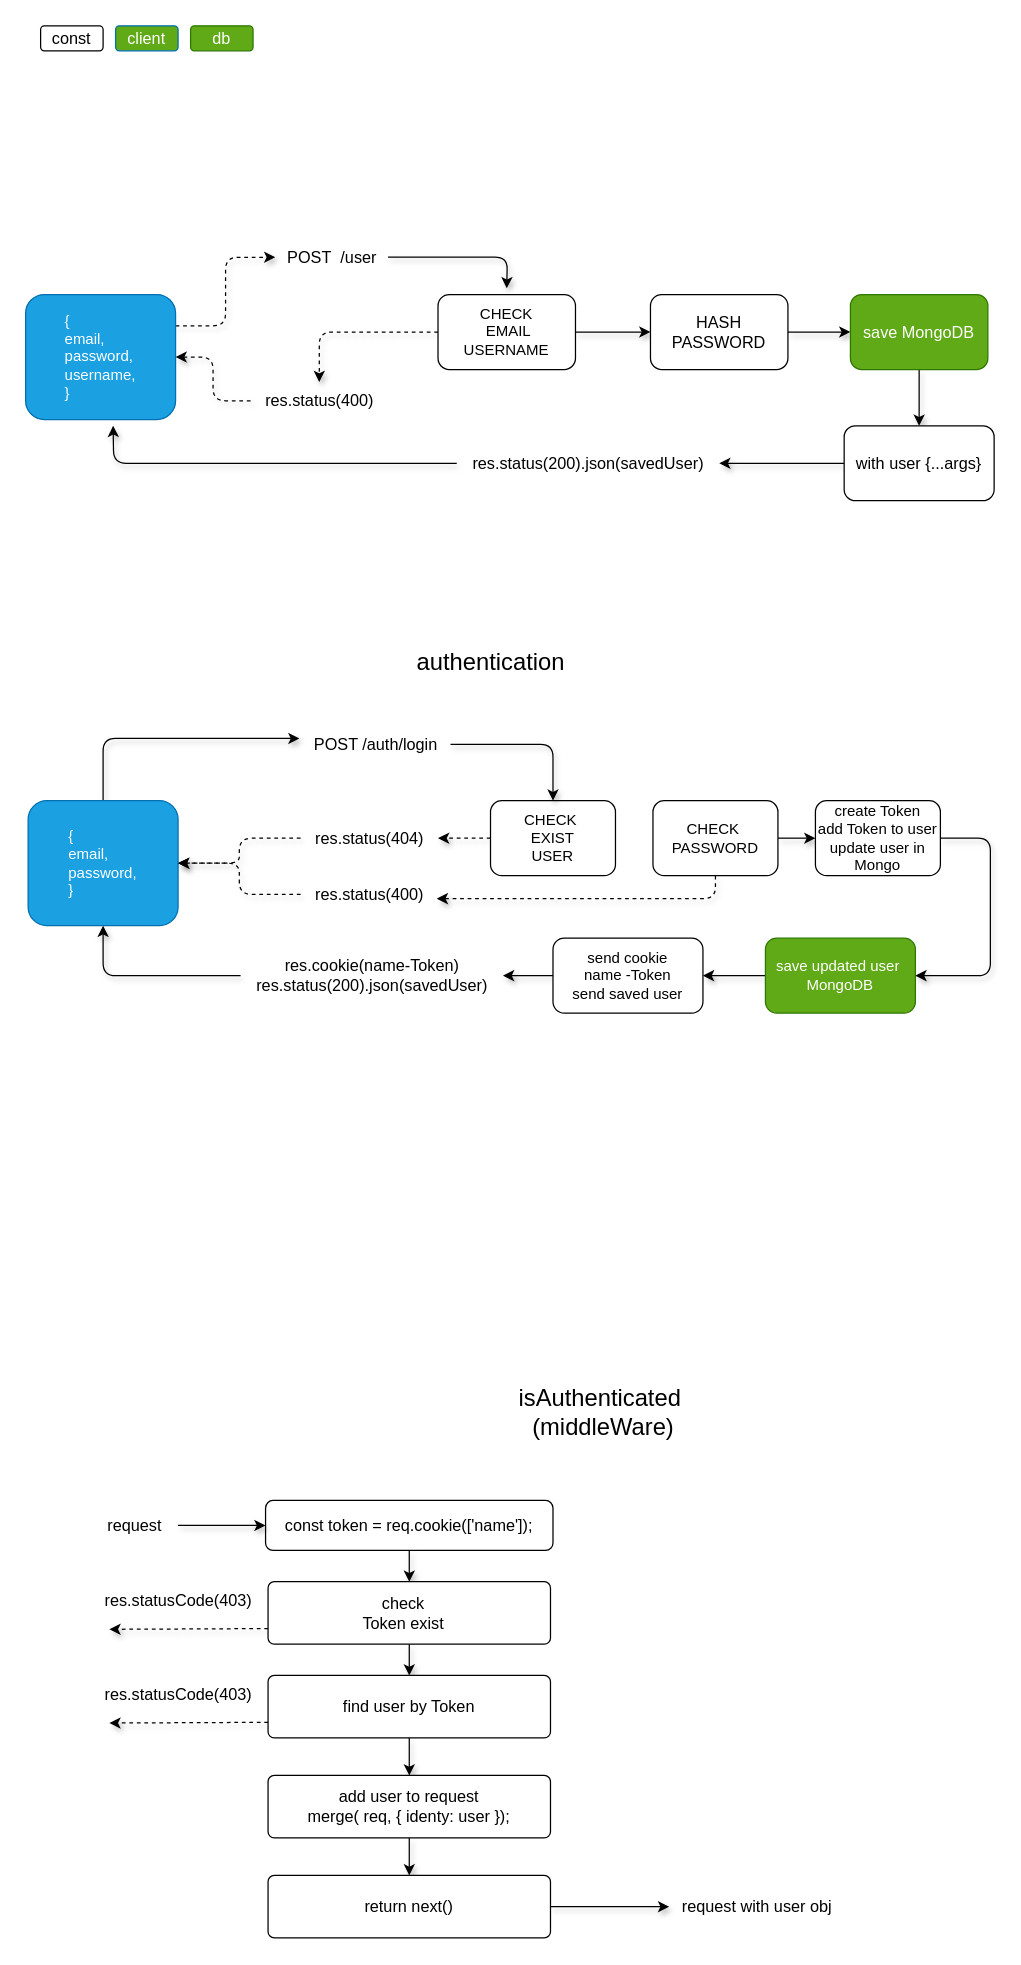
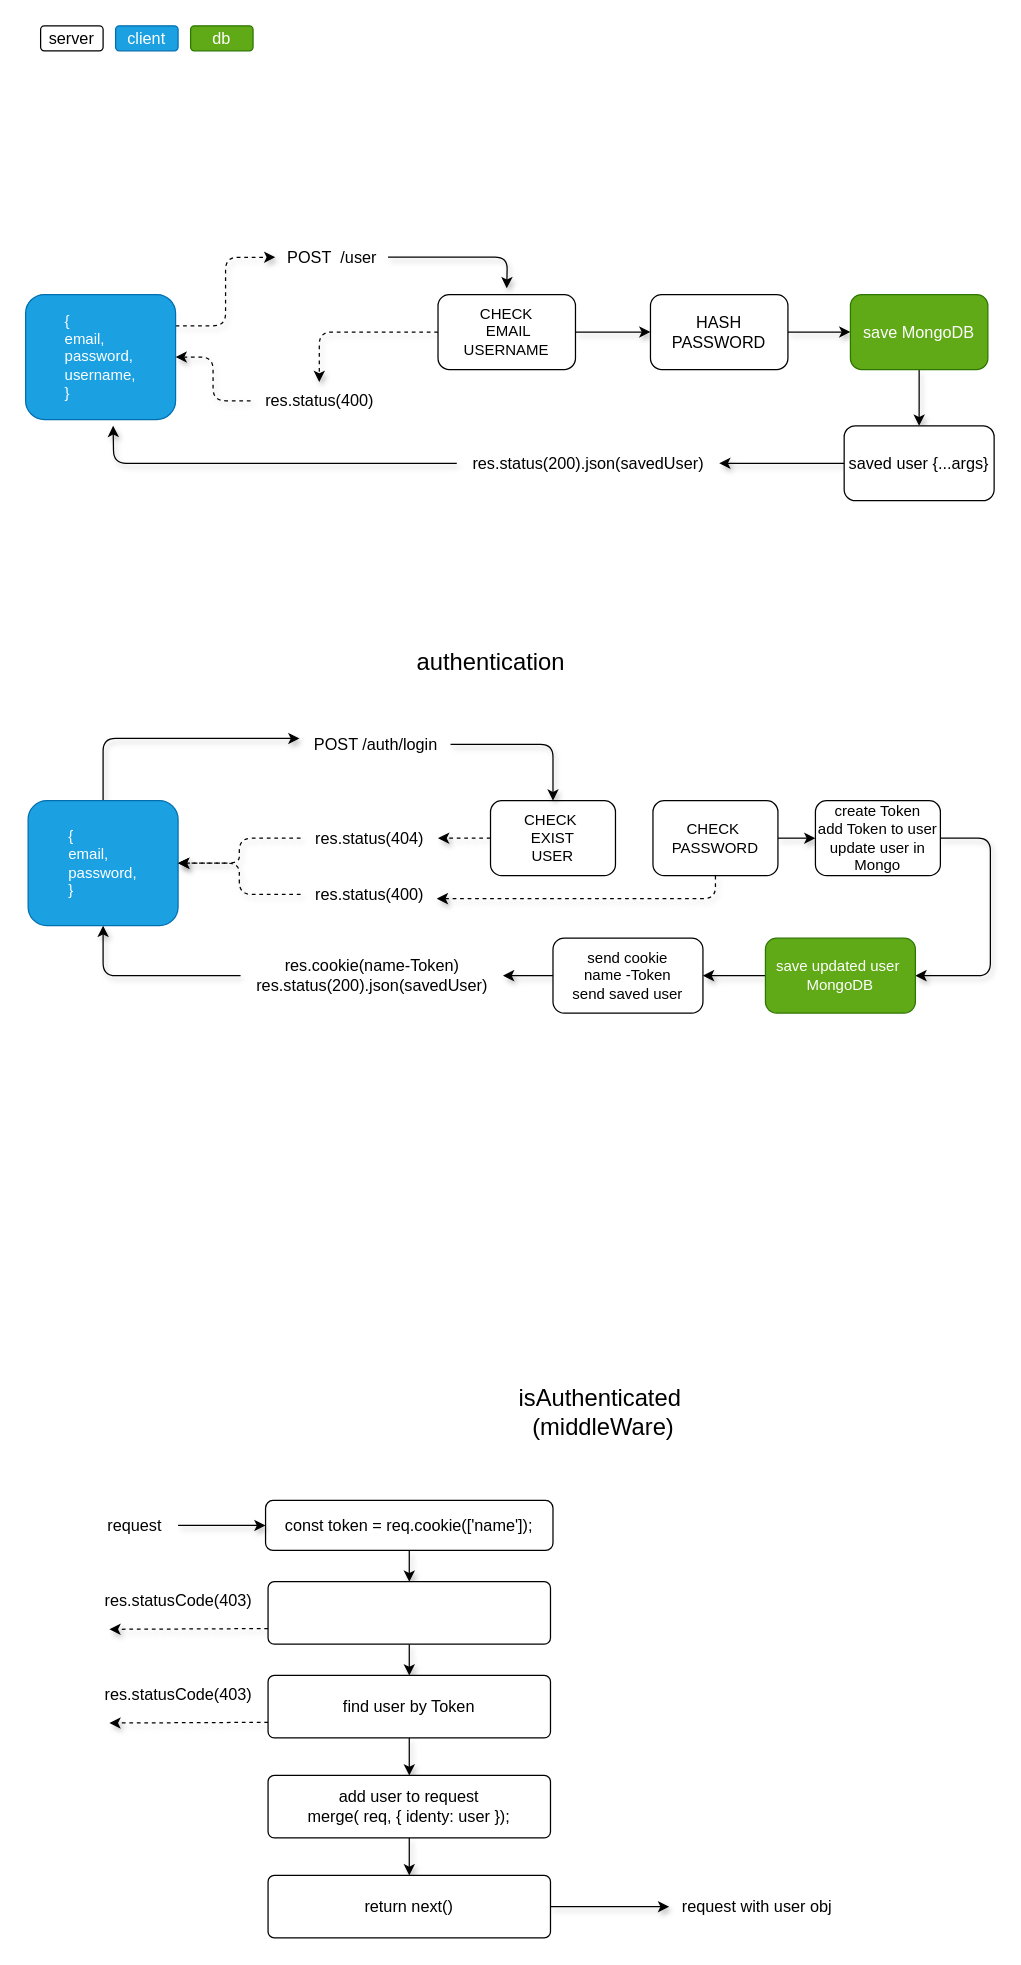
- <mxCell id="19" value="const" style="rounded=1;whiteSpace=wrap;html=1;fillStyle=auto;fontSize=13;" vertex="1" parent="1"><mxGeometry x="32" y="20" width="50" height="20" as="geometry" /></mxCell>
+ <mxCell id="19" value="server" style="rounded=1;whiteSpace=wrap;html=1;fillStyle=auto;fontSize=13;" vertex="1" parent="1"><mxGeometry x="32" y="20" width="50" height="20" as="geometry" /></mxCell>
- <mxCell id="20" value="client" style="rounded=1;whiteSpace=wrap;html=1;fillStyle=auto;fontSize=13;fillColor=#60a917;strokeColor=#006EAF;fontColor=#ffffff;" vertex="1" parent="1"><mxGeometry x="92" y="20" width="50" height="20" as="geometry" /></mxCell>
+ <mxCell id="20" value="client" style="rounded=1;whiteSpace=wrap;html=1;fillStyle=auto;fontSize=13;fillColor=#1ba1e2;strokeColor=#006EAF;fontColor=#ffffff;" vertex="1" parent="1"><mxGeometry x="92" y="20" width="50" height="20" as="geometry" /></mxCell>
- <mxCell id="16" value="with user {...args}" style="whiteSpace=wrap;html=1;fontSize=13;rounded=1;fillStyle=auto;" vertex="1" parent="1"><mxGeometry x="675" y="340" width="120" height="60" as="geometry" /></mxCell>
+ <mxCell id="16" value="saved user {...args}" style="whiteSpace=wrap;html=1;fontSize=13;rounded=1;fillStyle=auto;" vertex="1" parent="1"><mxGeometry x="675" y="340" width="120" height="60" as="geometry" /></mxCell>
- <mxCell id="55" value="check&lt;br&gt;Token exist" style="text;html=1;align=center;verticalAlign=middle;resizable=0;points=[];autosize=1;strokeColor=none;fillColor=none;fontSize=13;" vertex="1" parent="1"><mxGeometry x="277" y="1270" width="90" height="40" as="geometry" /></mxCell>
